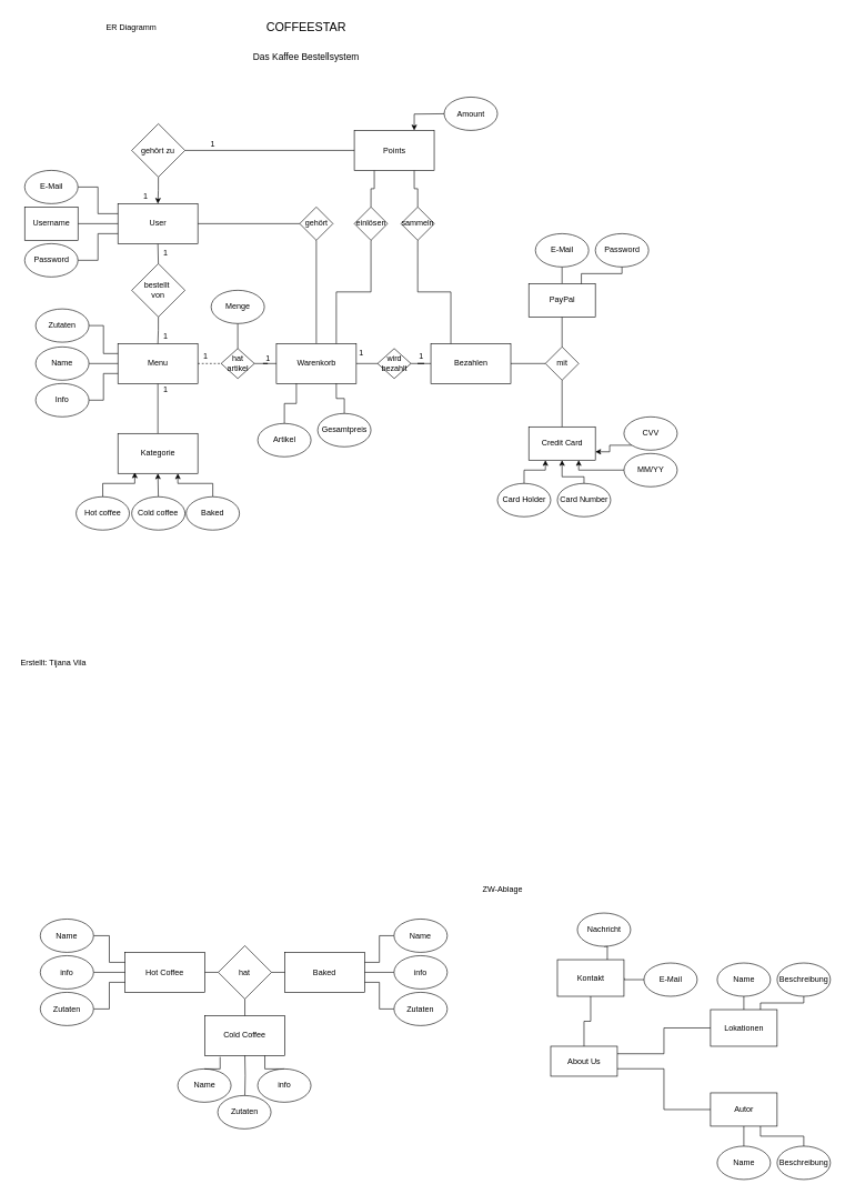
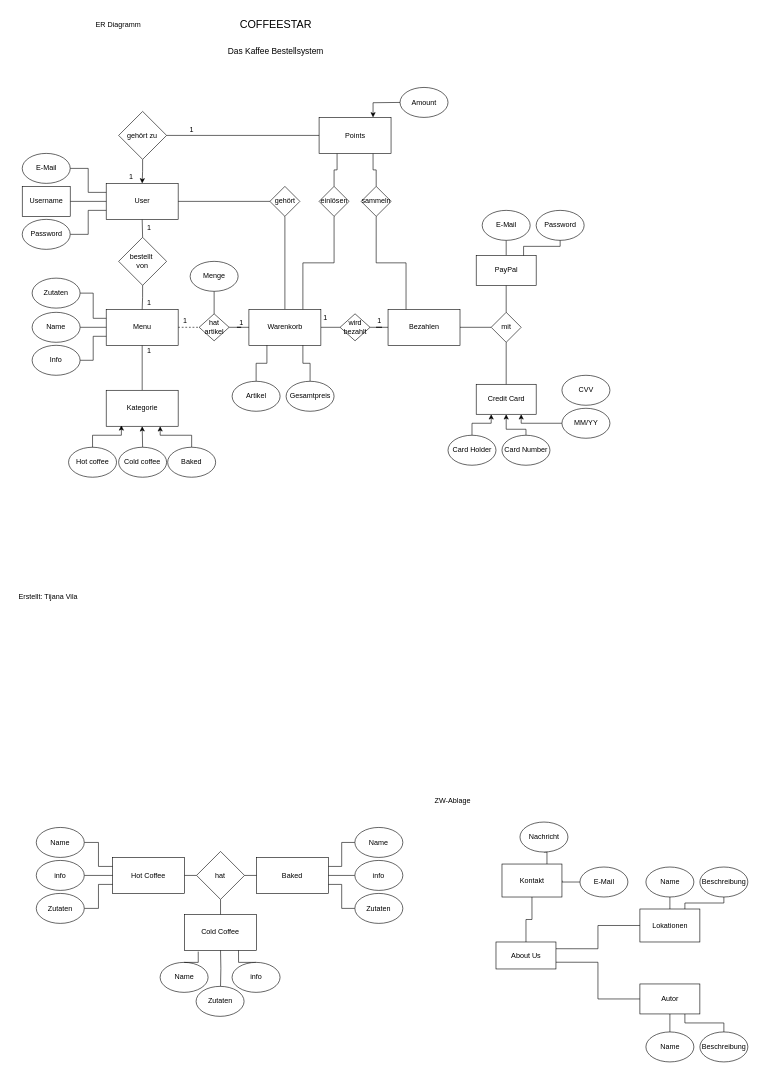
- <mxCell id="69" value="Gesamtpreis" style="ellipse;whiteSpace=wrap;html=1;" parent="1" vertex="1"><mxGeometry x="476.58" y="620" width="80" height="50" as="geometry" /></mxCell>
+ <mxCell id="69" value="Gesamtpreis" style="ellipse;whiteSpace=wrap;html=1;" parent="1" vertex="1"><mxGeometry x="476.58" y="635" width="80" height="50" as="geometry" /></mxCell>
- <mxCell id="79" style="edgeStyle=orthogonalEdgeStyle;rounded=0;orthogonalLoop=1;jettySize=auto;html=1;exitX=0;exitY=1;exitDx=0;exitDy=0;entryX=1;entryY=0.75;entryDx=0;entryDy=0;" parent="1" source="80" target="121" edge="1"><mxGeometry relative="1" as="geometry" /></mxCell>
